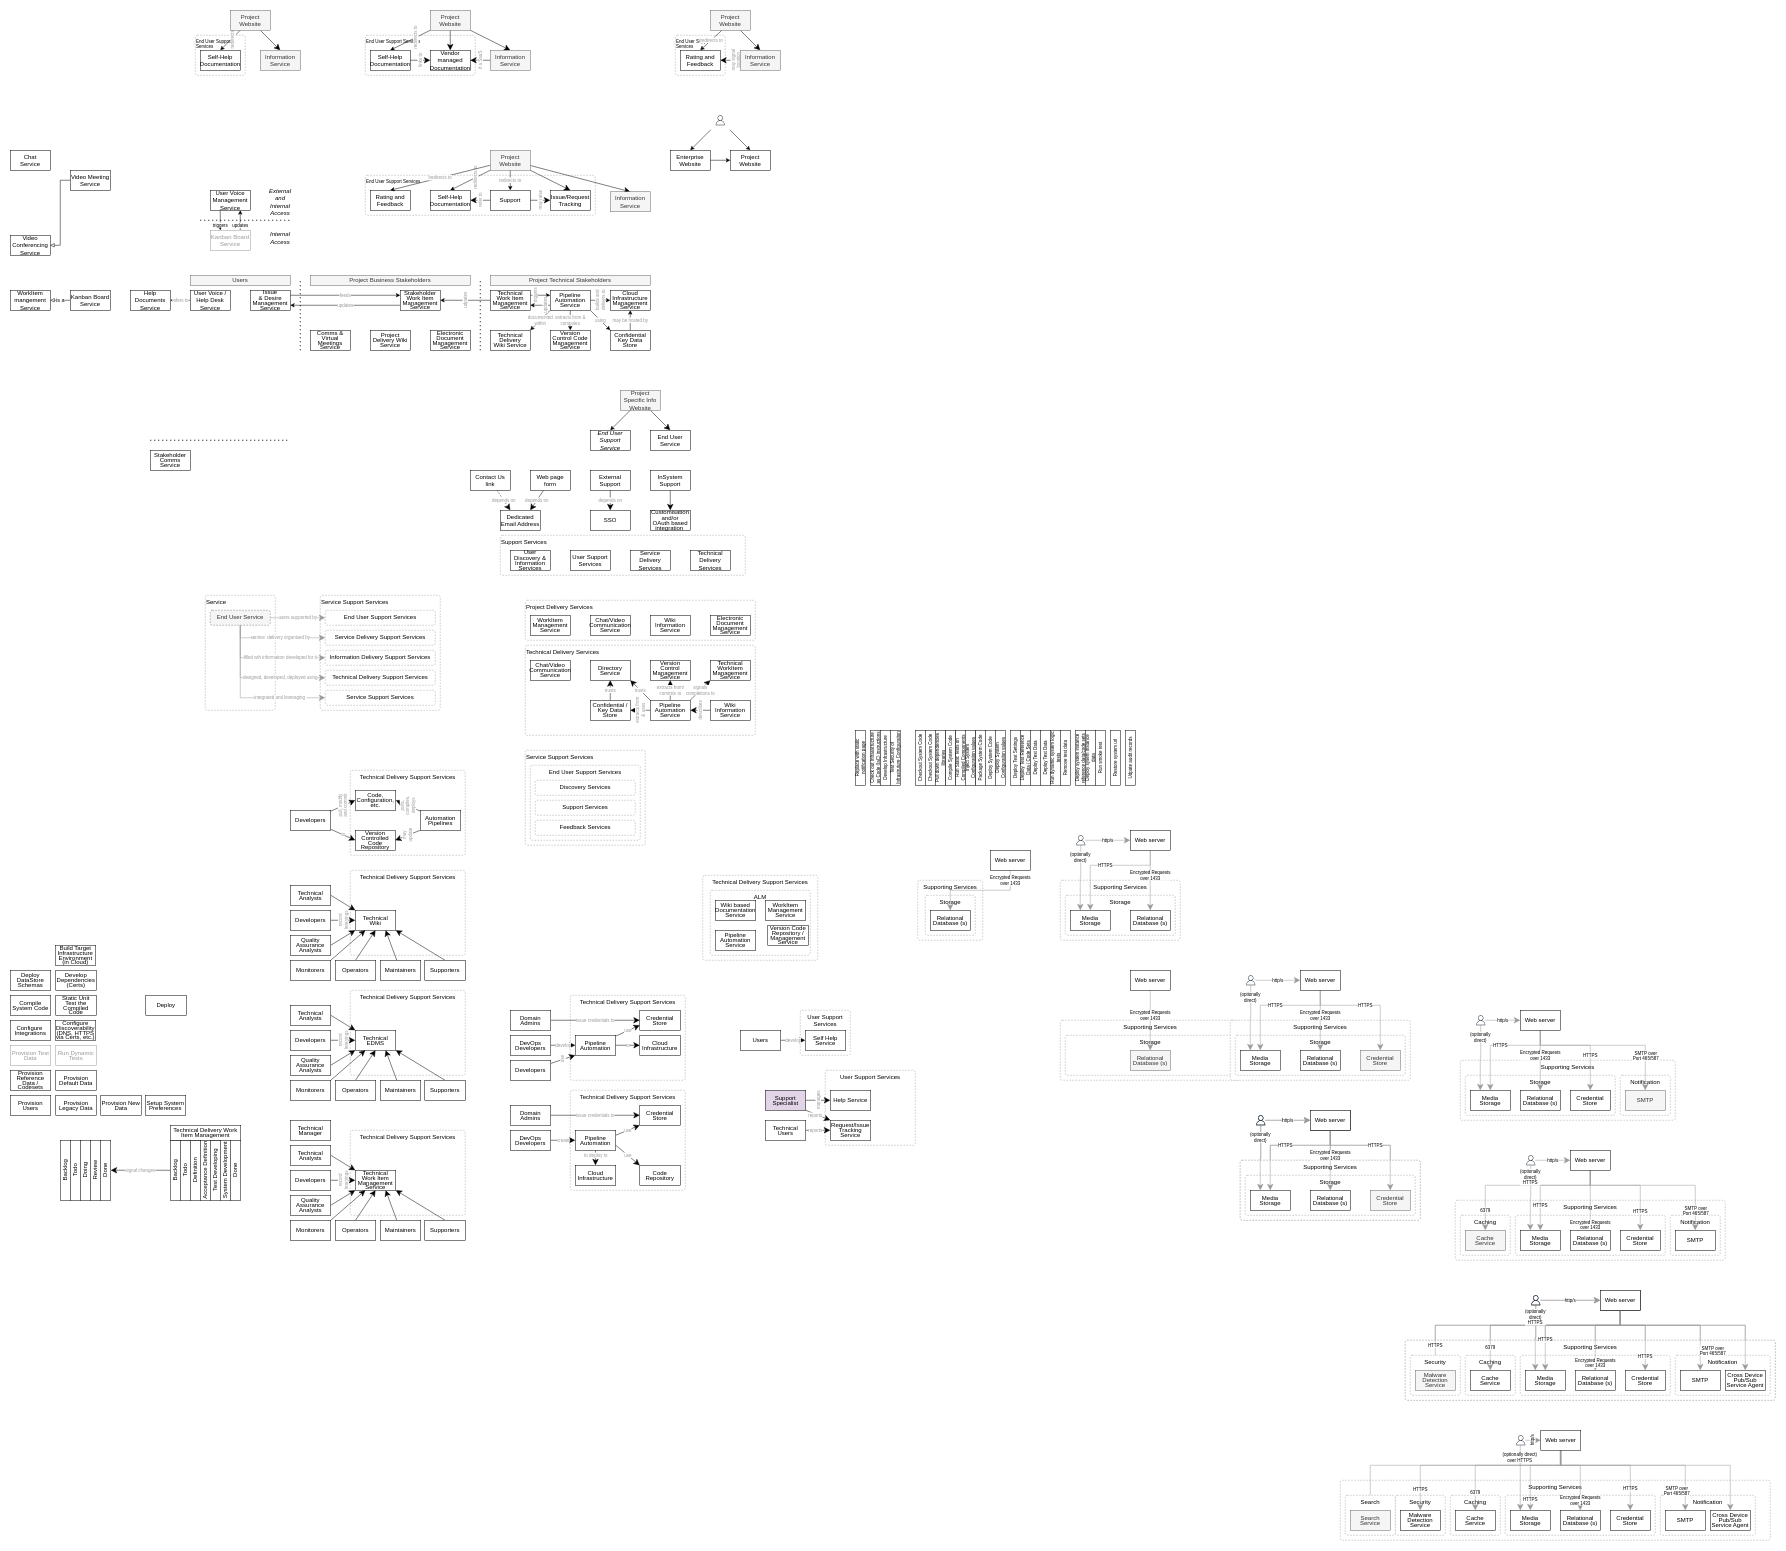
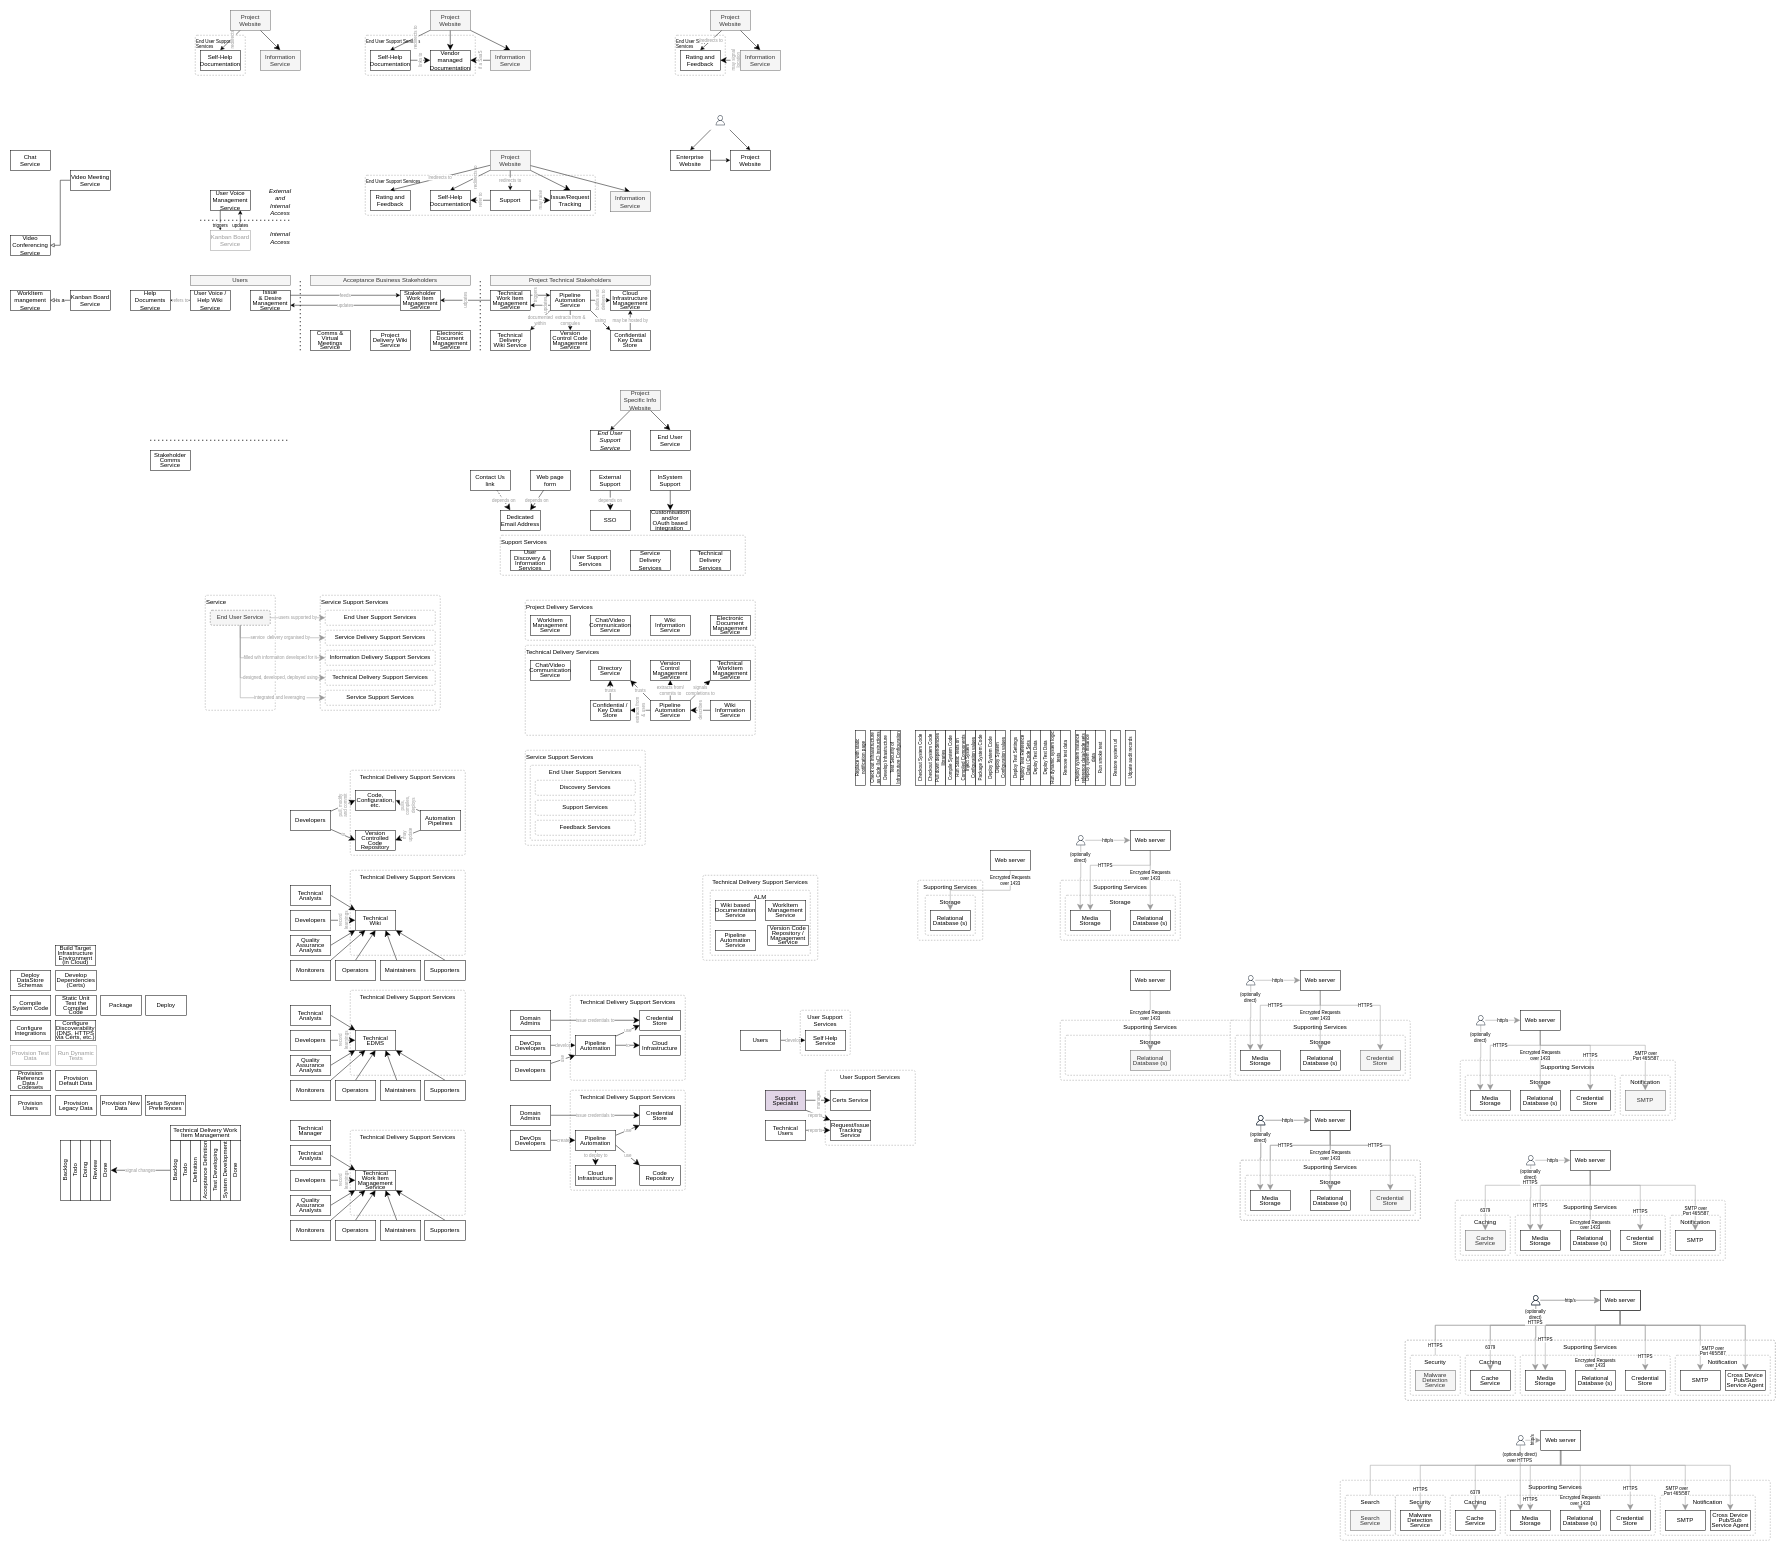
- <mxCell id="38" value="Project Business Stakeholders" style="rounded=0;whiteSpace=wrap;html=1;fillColor=#f5f5f5;fontColor=#333333;strokeColor=#666666;" vertex="1" parent="1"><mxGeometry x="620" y="550" width="320" height="20" as="geometry" /></mxCell>
+ <mxCell id="38" value="Acceptance Business Stakeholders" style="rounded=0;whiteSpace=wrap;html=1;fillColor=#f5f5f5;fontColor=#333333;strokeColor=#666666;" vertex="1" parent="1"><mxGeometry x="620" y="550" width="320" height="20" as="geometry" /></mxCell>
- <mxCell id="27" value="User Voice / Help Desk&lt;br&gt;Service" style="rounded=0;whiteSpace=wrap;html=1;" vertex="1" parent="1"><mxGeometry x="380" y="580" width="80" height="40" as="geometry" /></mxCell>
+ <mxCell id="27" value="User Voice / Help Wiki&lt;br&gt;Service" style="rounded=0;whiteSpace=wrap;html=1;" vertex="1" parent="1"><mxGeometry x="380" y="580" width="80" height="40" as="geometry" /></mxCell>
+ <mxCell id="210" value="&lt;p style=&quot;line-height: 80%;&quot;&gt;Package&lt;/p&gt;" style="rounded=0;whiteSpace=wrap;html=1;" vertex="1" parent="1"><mxGeometry x="201" y="1990" width="81" height="40" as="geometry" /></mxCell>
- <mxCell id="260" value="&lt;p style=&quot;line-height: 80%;&quot;&gt;Help Service&lt;/p&gt;" style="rounded=0;whiteSpace=wrap;html=1;" vertex="1" parent="259"><mxGeometry x="10" y="40" width="81" height="40" as="geometry" /></mxCell>
+ <mxCell id="260" value="&lt;p style=&quot;line-height: 80%;&quot;&gt;Certs Service&lt;/p&gt;" style="rounded=0;whiteSpace=wrap;html=1;" vertex="1" parent="259"><mxGeometry x="10" y="40" width="81" height="40" as="geometry" /></mxCell>
